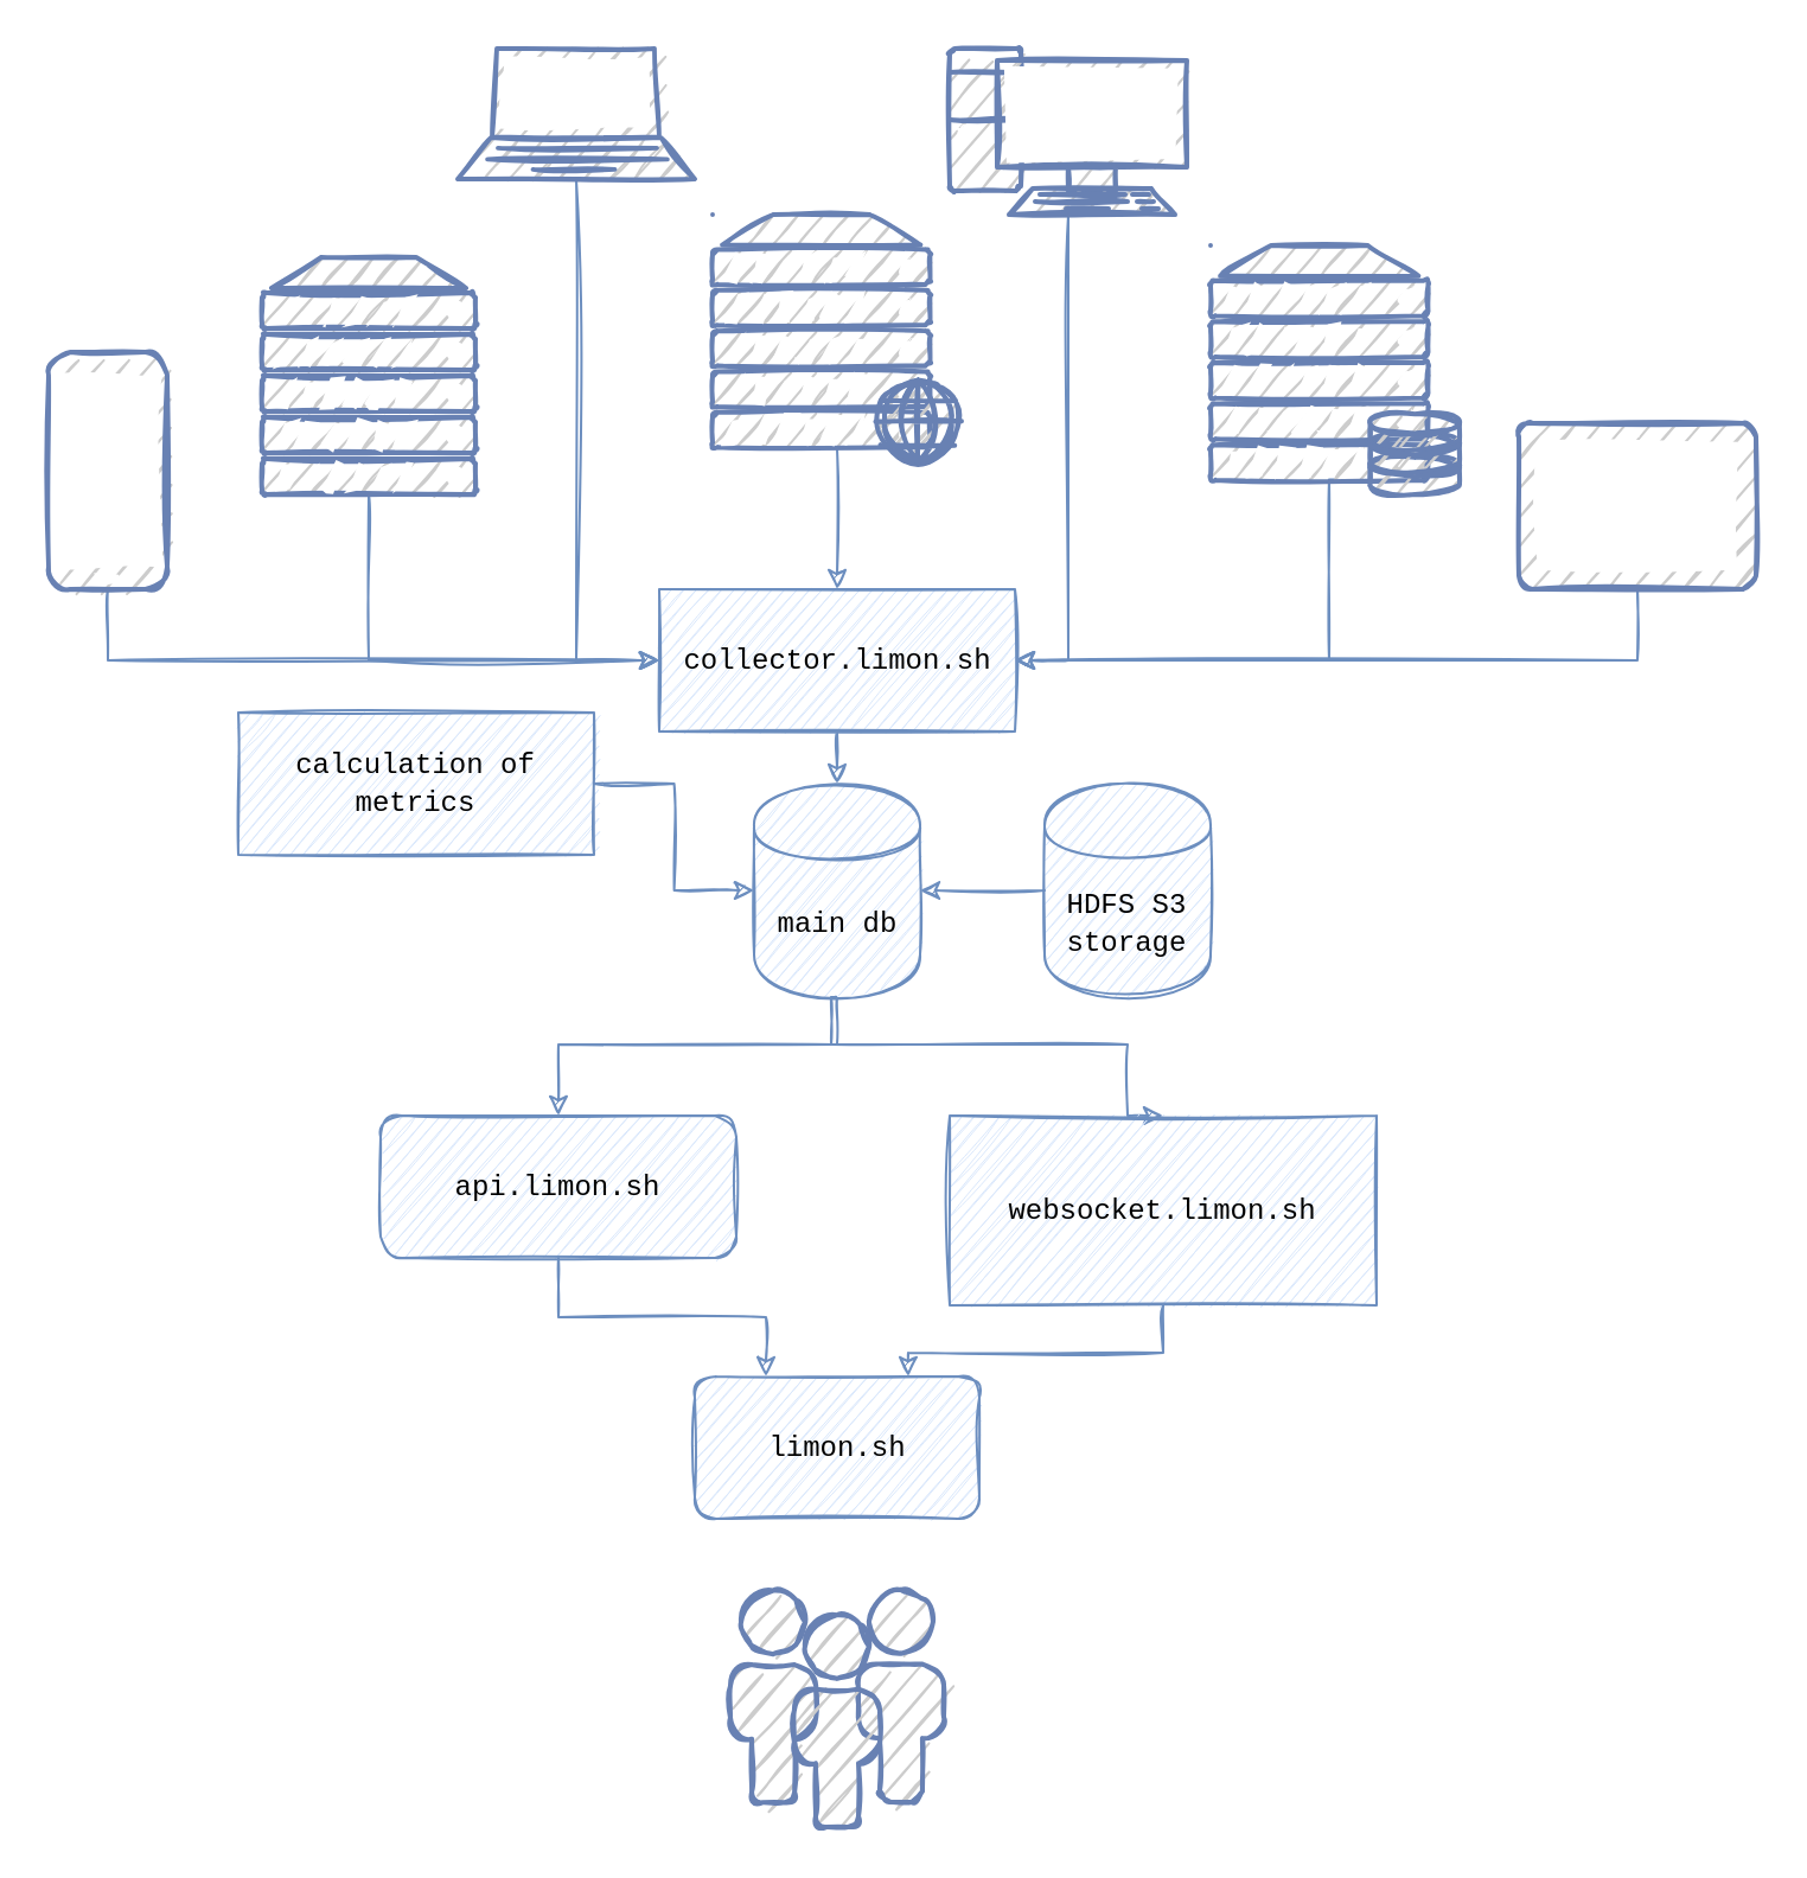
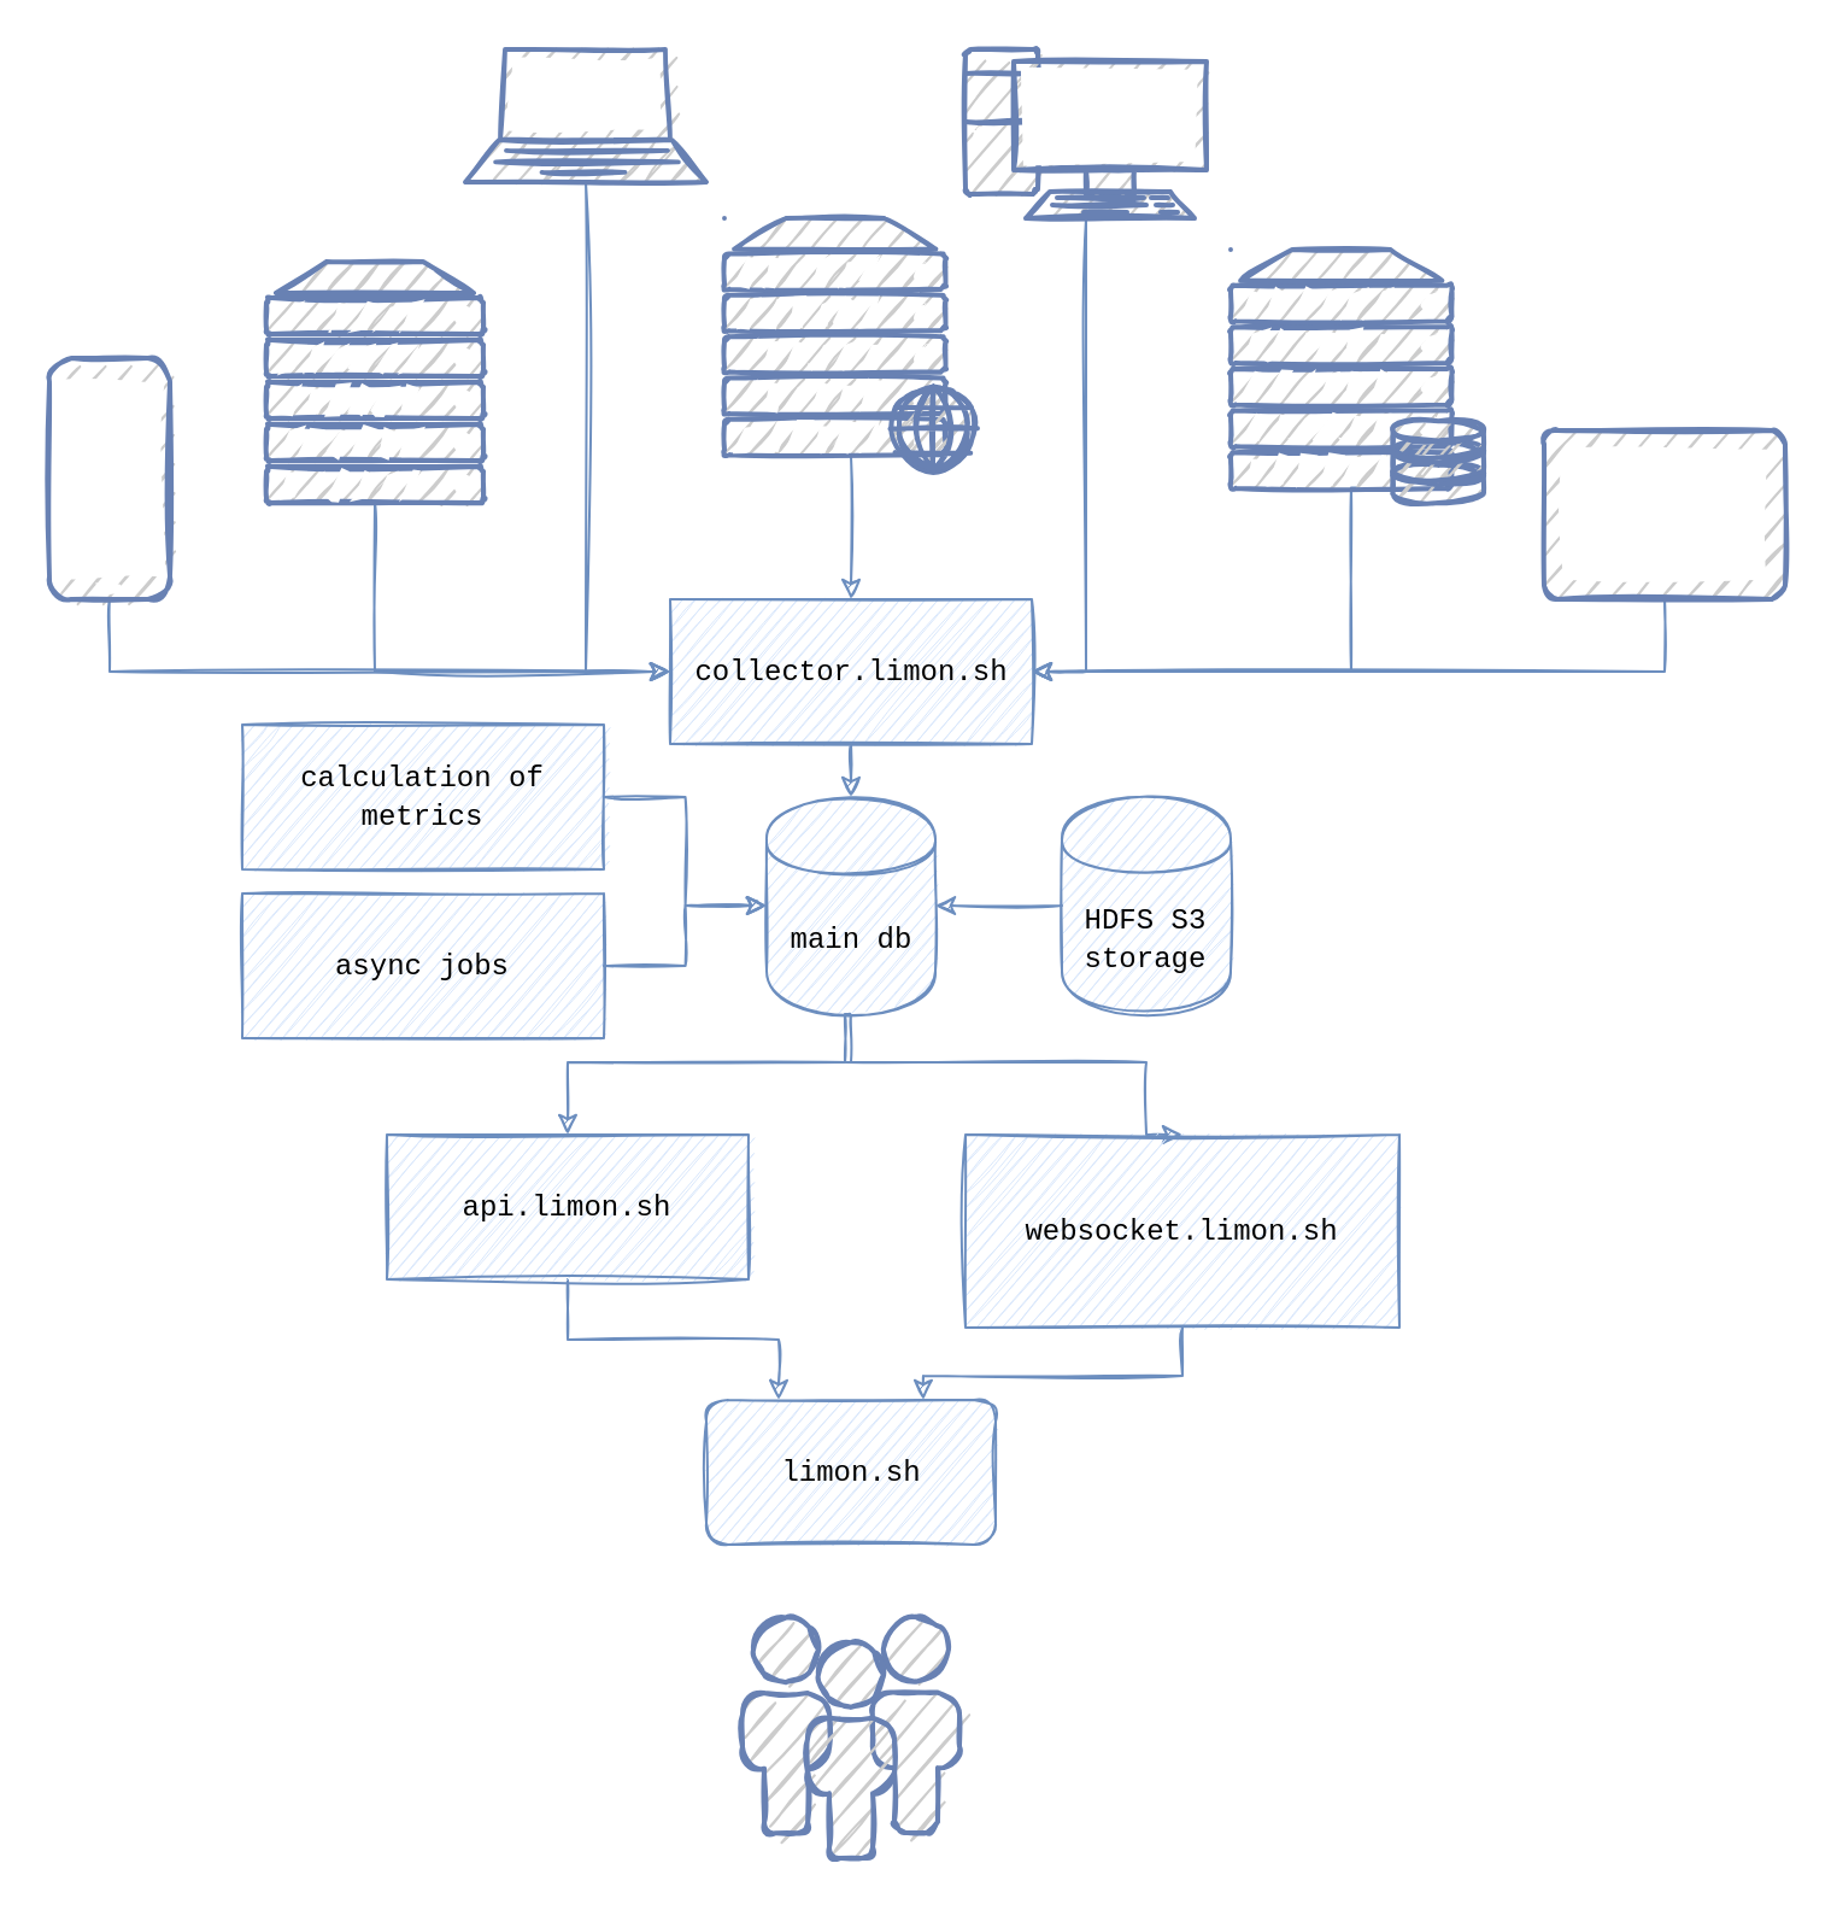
+ <mxCell id="28" value="&lt;font face=&quot;Courier New&quot;&gt;async jobs&lt;br&gt;&lt;/font&gt;" style="rounded=0;whiteSpace=wrap;html=1;sketch=1;fillColor=#dae8fc;strokeColor=#6c8ebf;" parent="1" vertex="1"><mxGeometry x="100" y="370" width="150" height="60" as="geometry" /></mxCell>
+ <mxCell id="27" style="edgeStyle=orthogonalEdgeStyle;rounded=0;orthogonalLoop=1;jettySize=auto;html=1;entryX=0;entryY=0.5;entryDx=0;entryDy=0;fillColor=#dae8fc;strokeColor=#6c8ebf;sketch=1;" parent="1" source="28" target="20" edge="1"><mxGeometry relative="1" as="geometry" /></mxCell>
- <mxCell id="22" value="&lt;font face=&quot;Courier New&quot;&gt;api.limon.sh&lt;/font&gt;" style="whiteSpace=wrap;html=1;sketch=1;fillColor=#dae8fc;strokeColor=#6c8ebf;rounded=1;" parent="1" vertex="1"><mxGeometry x="160" y="470" width="150" height="60" as="geometry" /></mxCell>
+ <mxCell id="22" value="&lt;font face=&quot;Courier New&quot;&gt;api.limon.sh&lt;/font&gt;" style="rounded=0;whiteSpace=wrap;html=1;sketch=1;fillColor=#dae8fc;strokeColor=#6c8ebf;" parent="1" vertex="1"><mxGeometry x="160" y="470" width="150" height="60" as="geometry" /></mxCell>
